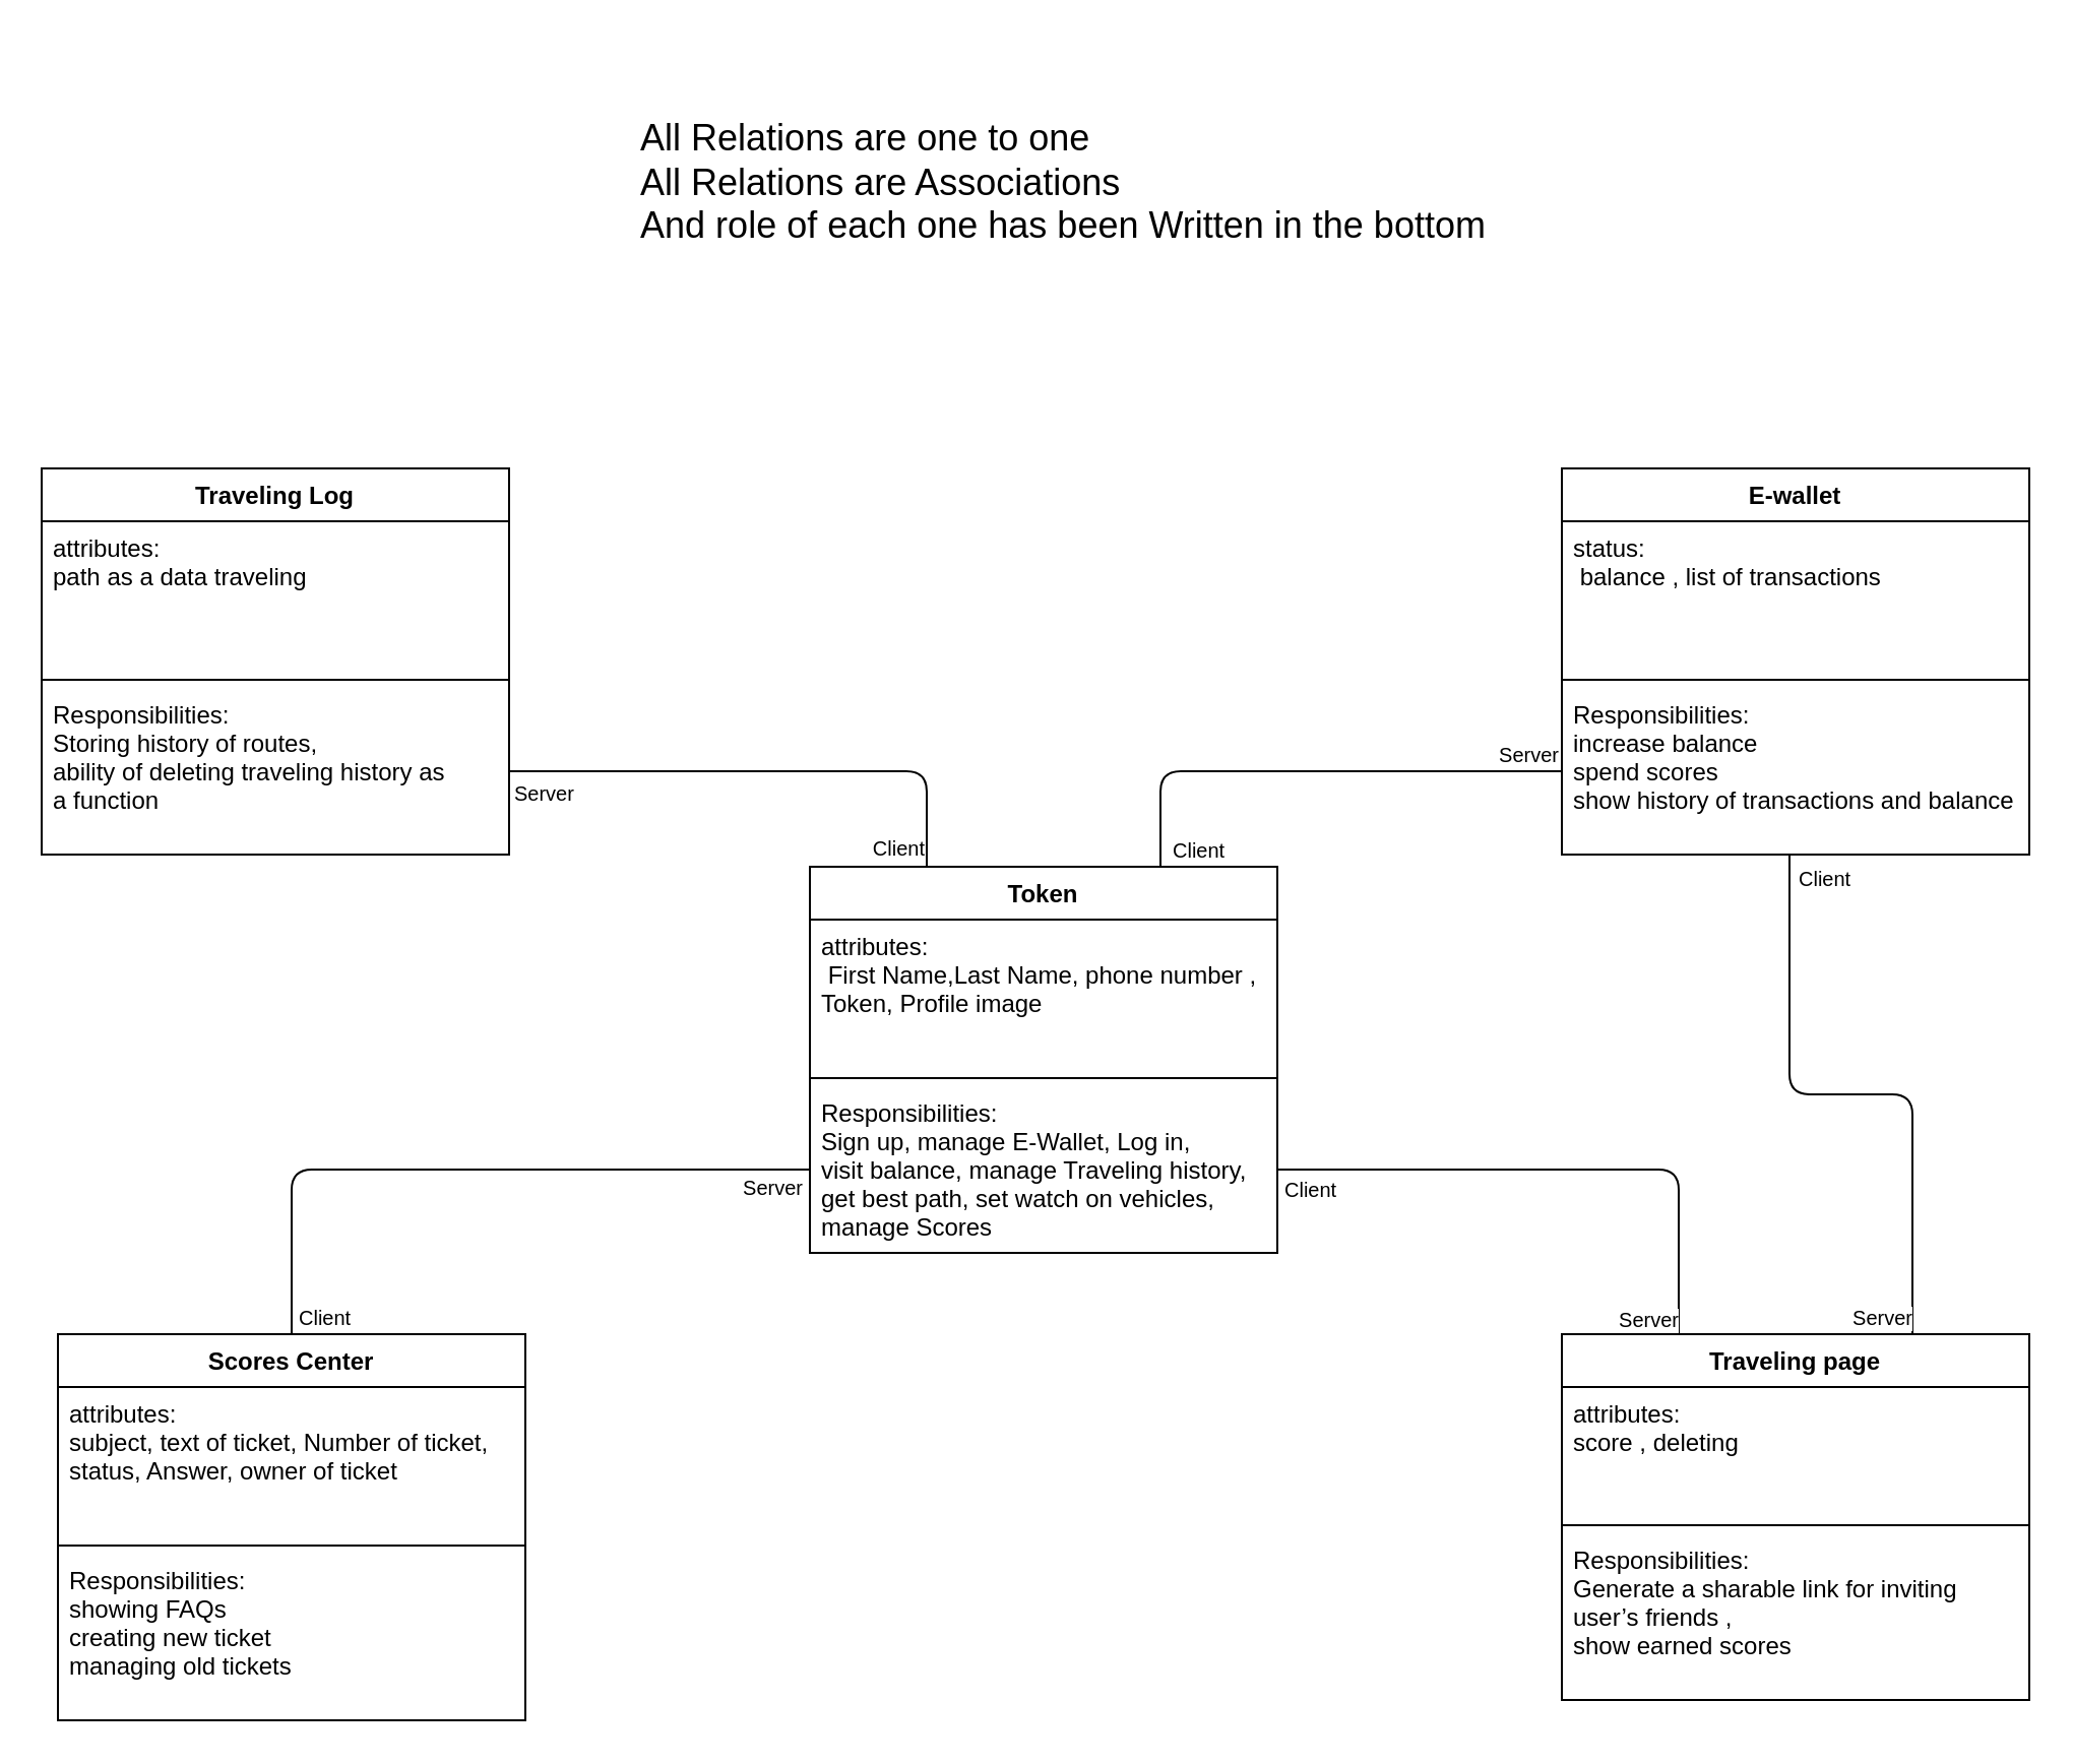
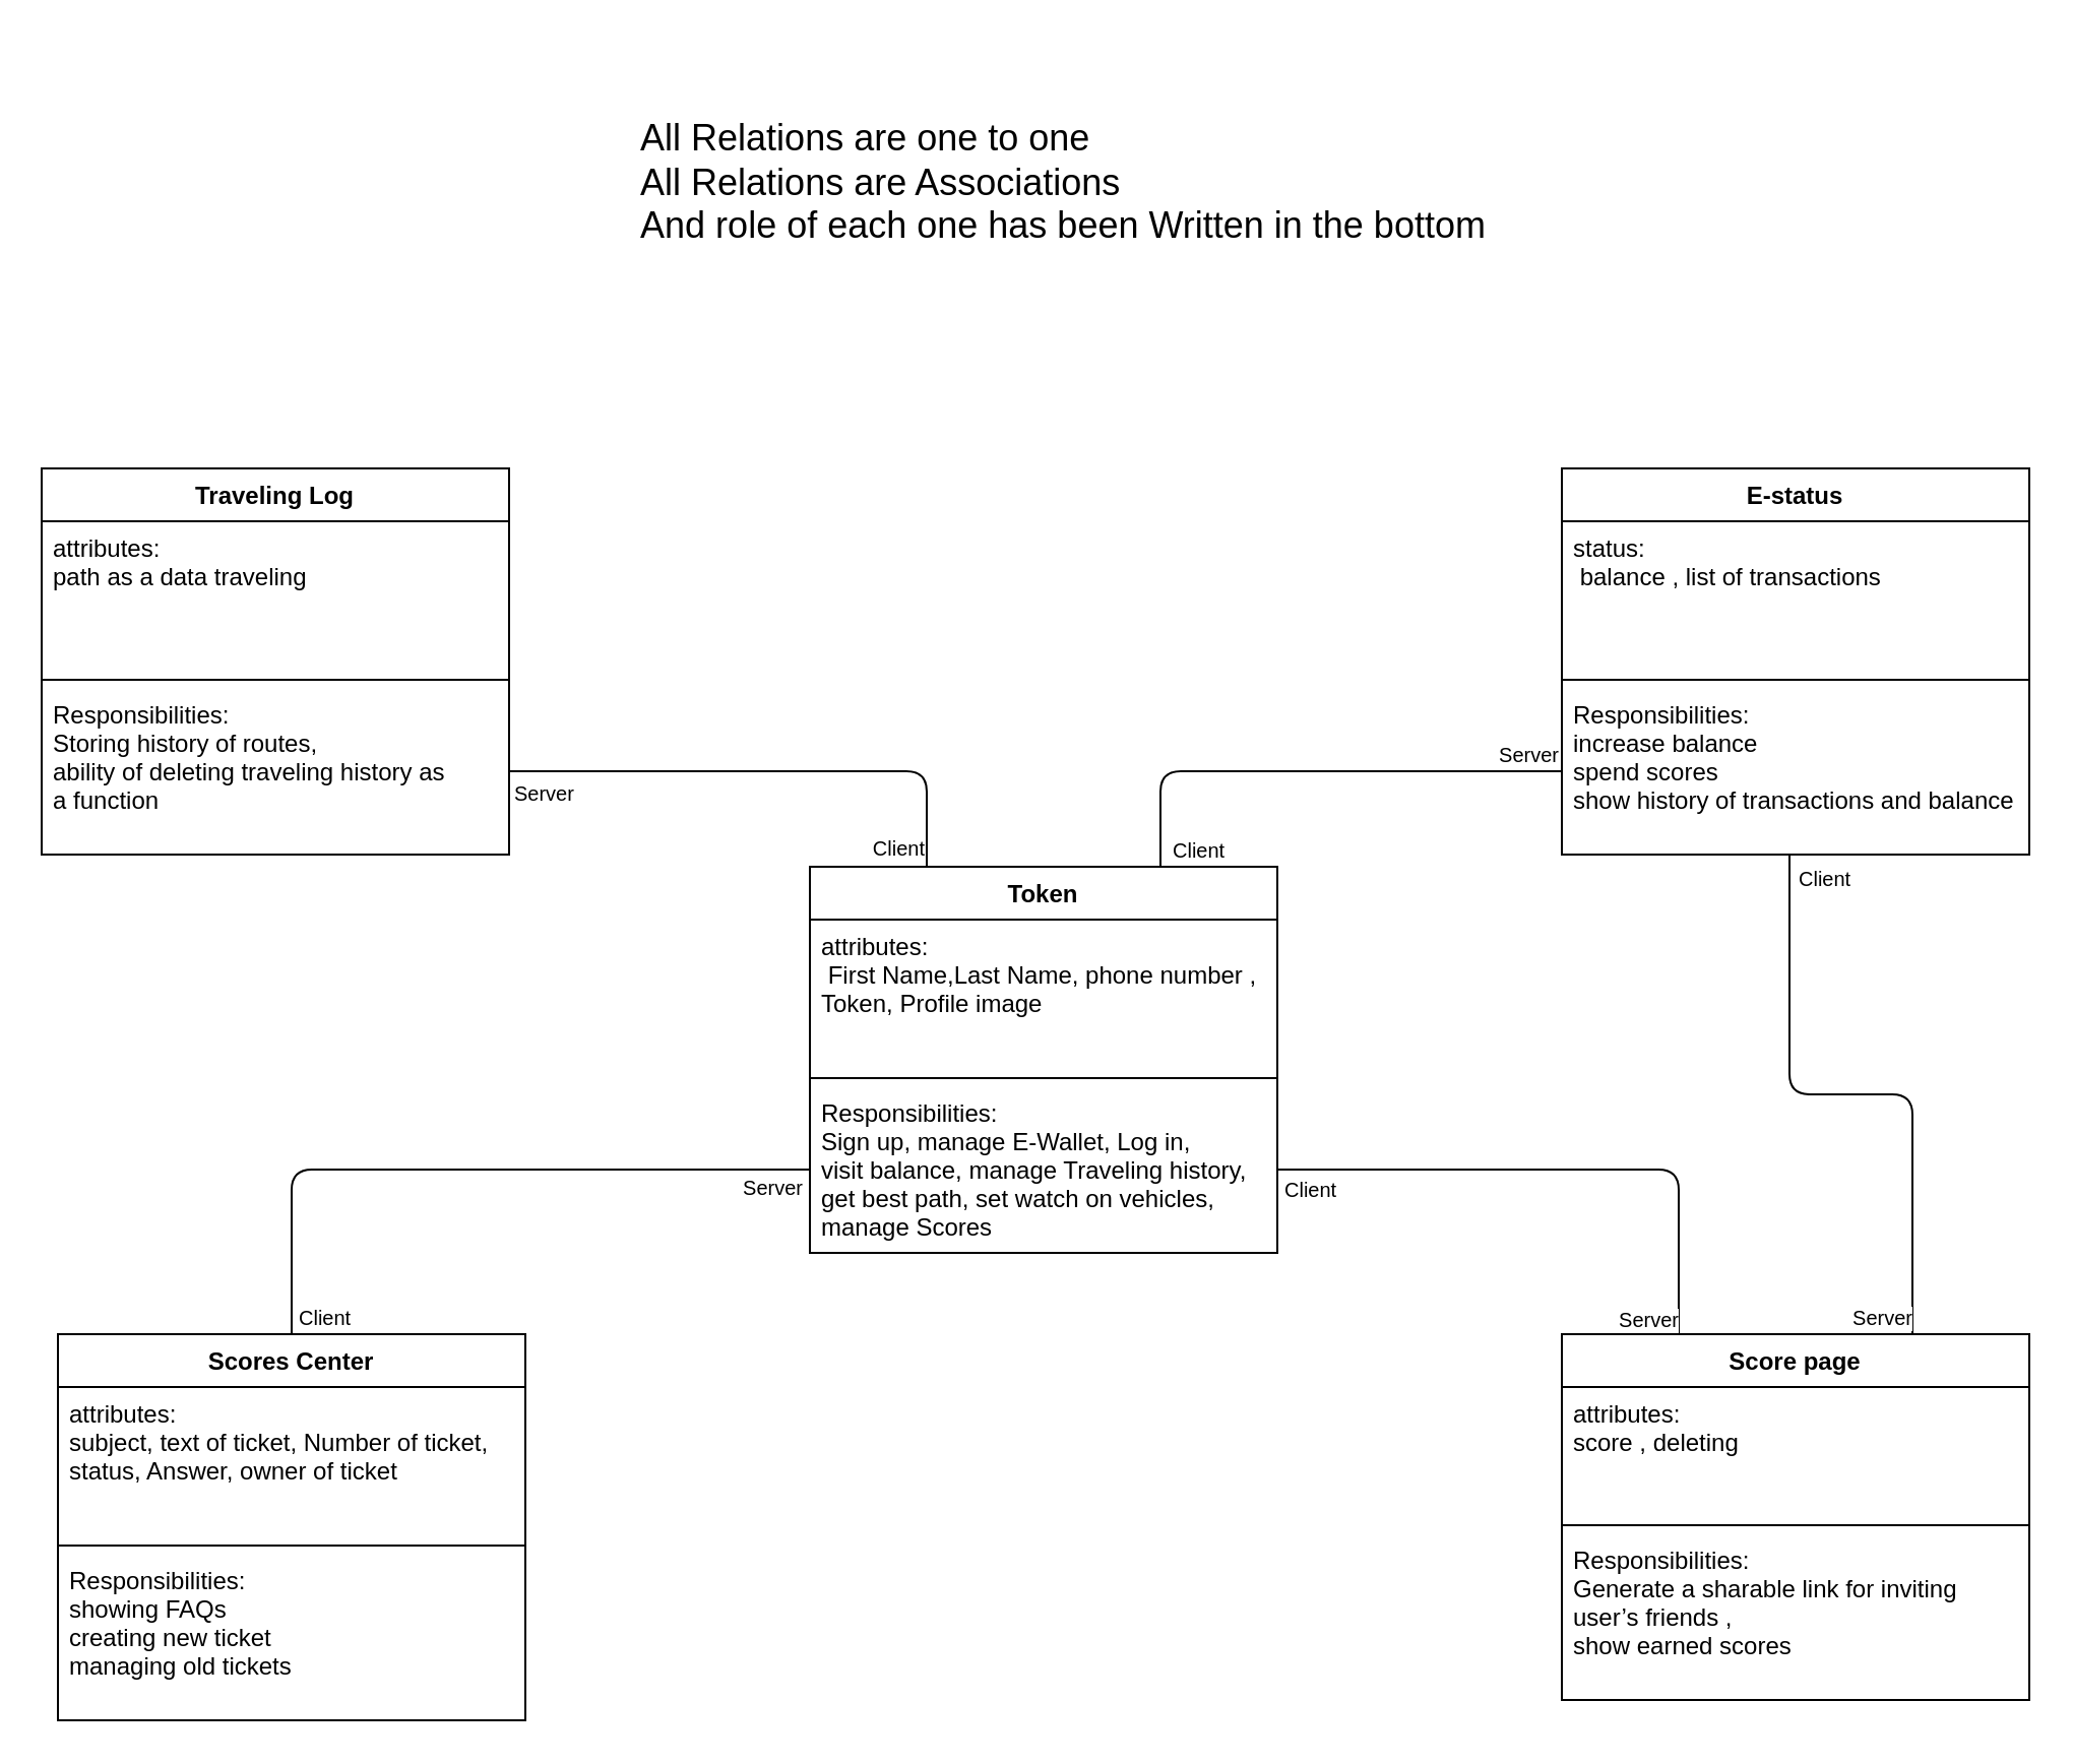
- <mxCell id="14" value="E-wallet" style="swimlane;fontStyle=1;align=center;verticalAlign=top;childLayout=stackLayout;horizontal=1;startSize=26;horizontalStack=0;resizeParent=1;resizeParentMax=0;resizeLast=0;collapsible=1;marginBottom=0;" parent="1" vertex="1"><mxGeometry x="768" y="230" width="230" height="190" as="geometry" /></mxCell>
+ <mxCell id="14" value="E-status" style="swimlane;fontStyle=1;align=center;verticalAlign=top;childLayout=stackLayout;horizontal=1;startSize=26;horizontalStack=0;resizeParent=1;resizeParentMax=0;resizeLast=0;collapsible=1;marginBottom=0;" parent="1" vertex="1"><mxGeometry x="768" y="230" width="230" height="190" as="geometry" /></mxCell>
- <mxCell id="6" value="Traveling page" style="swimlane;fontStyle=1;align=center;verticalAlign=top;childLayout=stackLayout;horizontal=1;startSize=26;horizontalStack=0;resizeParent=1;resizeParentMax=0;resizeLast=0;collapsible=1;marginBottom=0;" parent="1" vertex="1"><mxGeometry x="768" y="656" width="230" height="180" as="geometry" /></mxCell>
+ <mxCell id="6" value="Score page" style="swimlane;fontStyle=1;align=center;verticalAlign=top;childLayout=stackLayout;horizontal=1;startSize=26;horizontalStack=0;resizeParent=1;resizeParentMax=0;resizeLast=0;collapsible=1;marginBottom=0;" parent="1" vertex="1"><mxGeometry x="768" y="656" width="230" height="180" as="geometry" /></mxCell>
